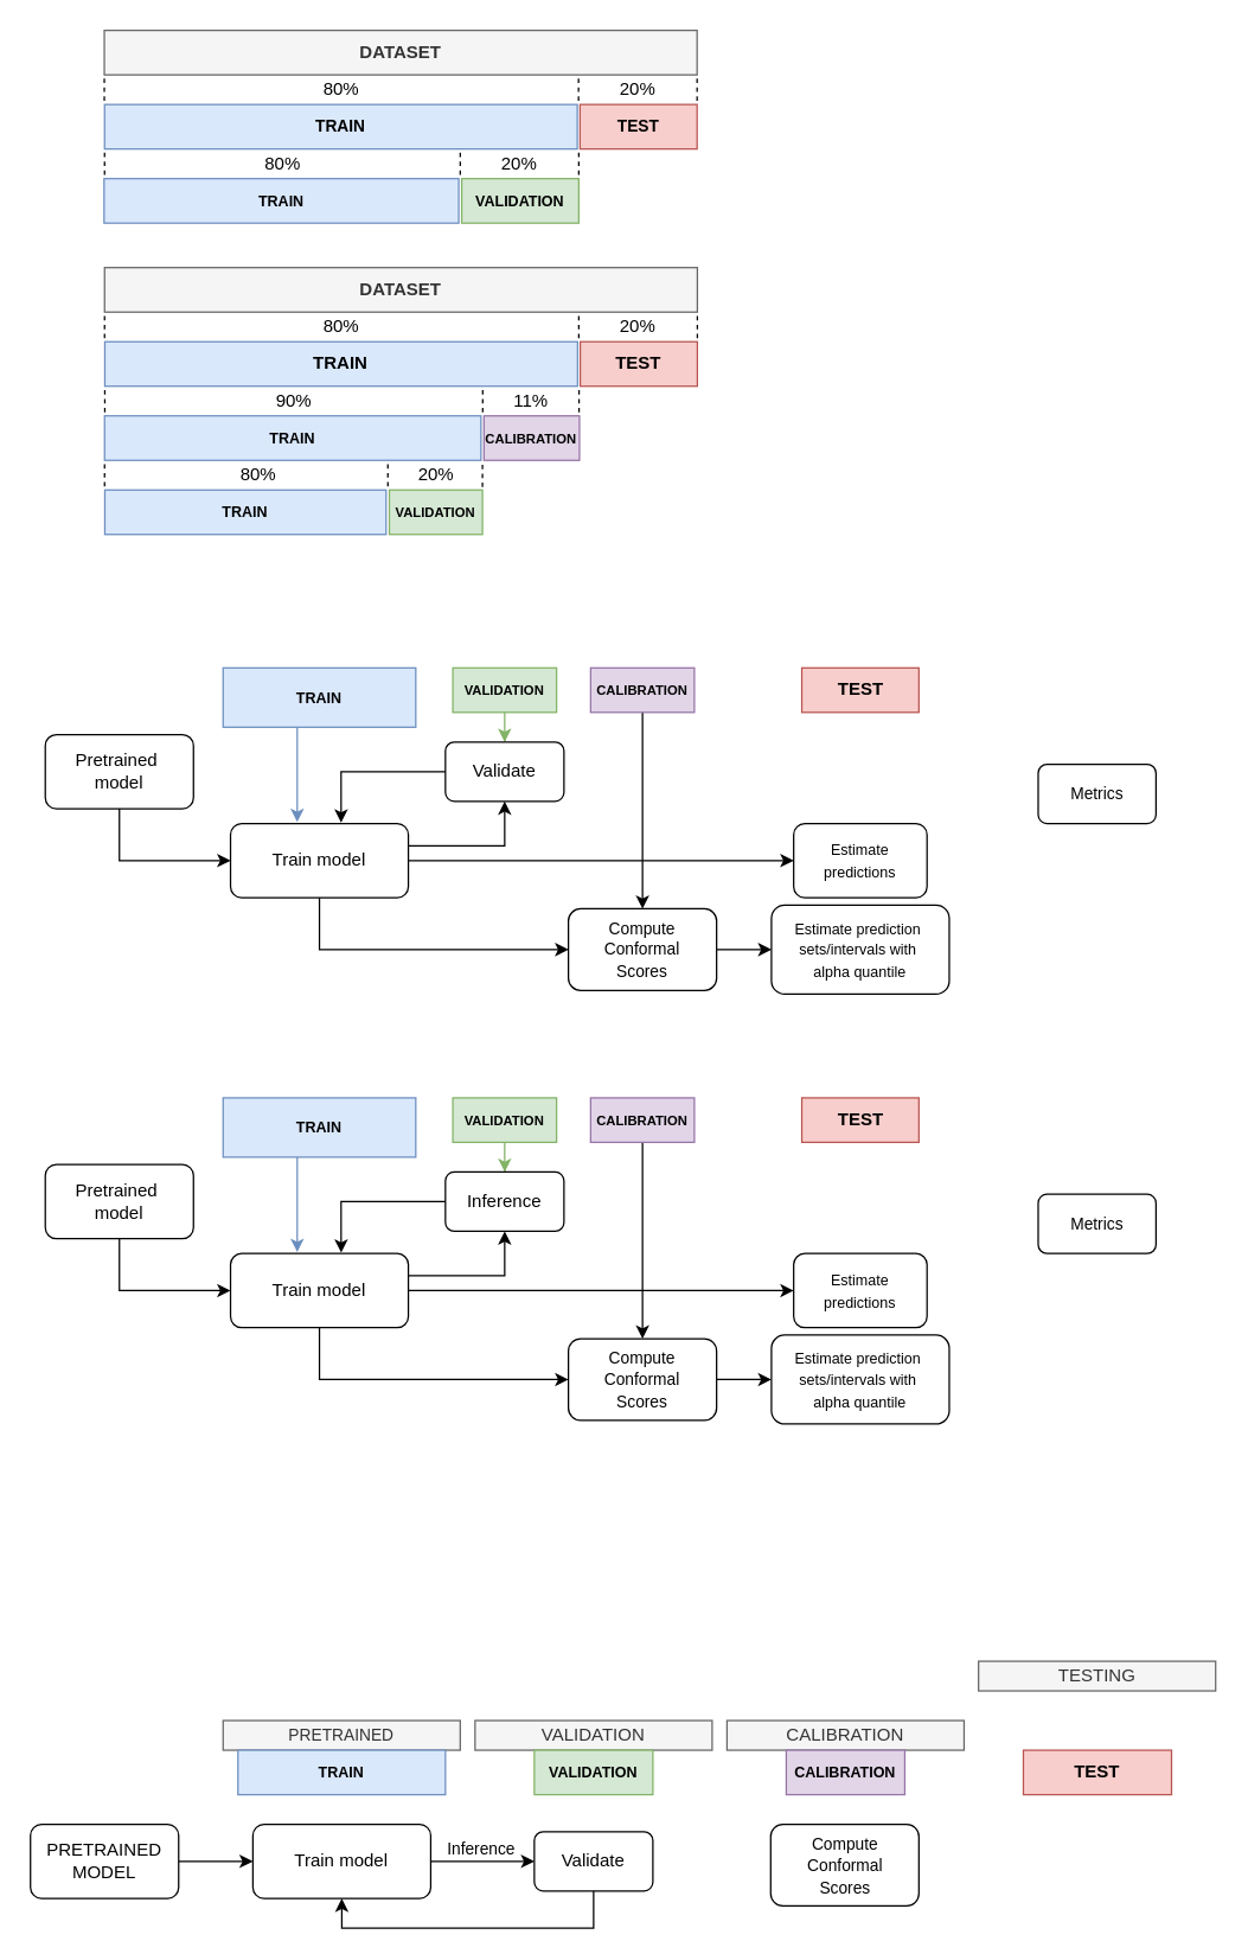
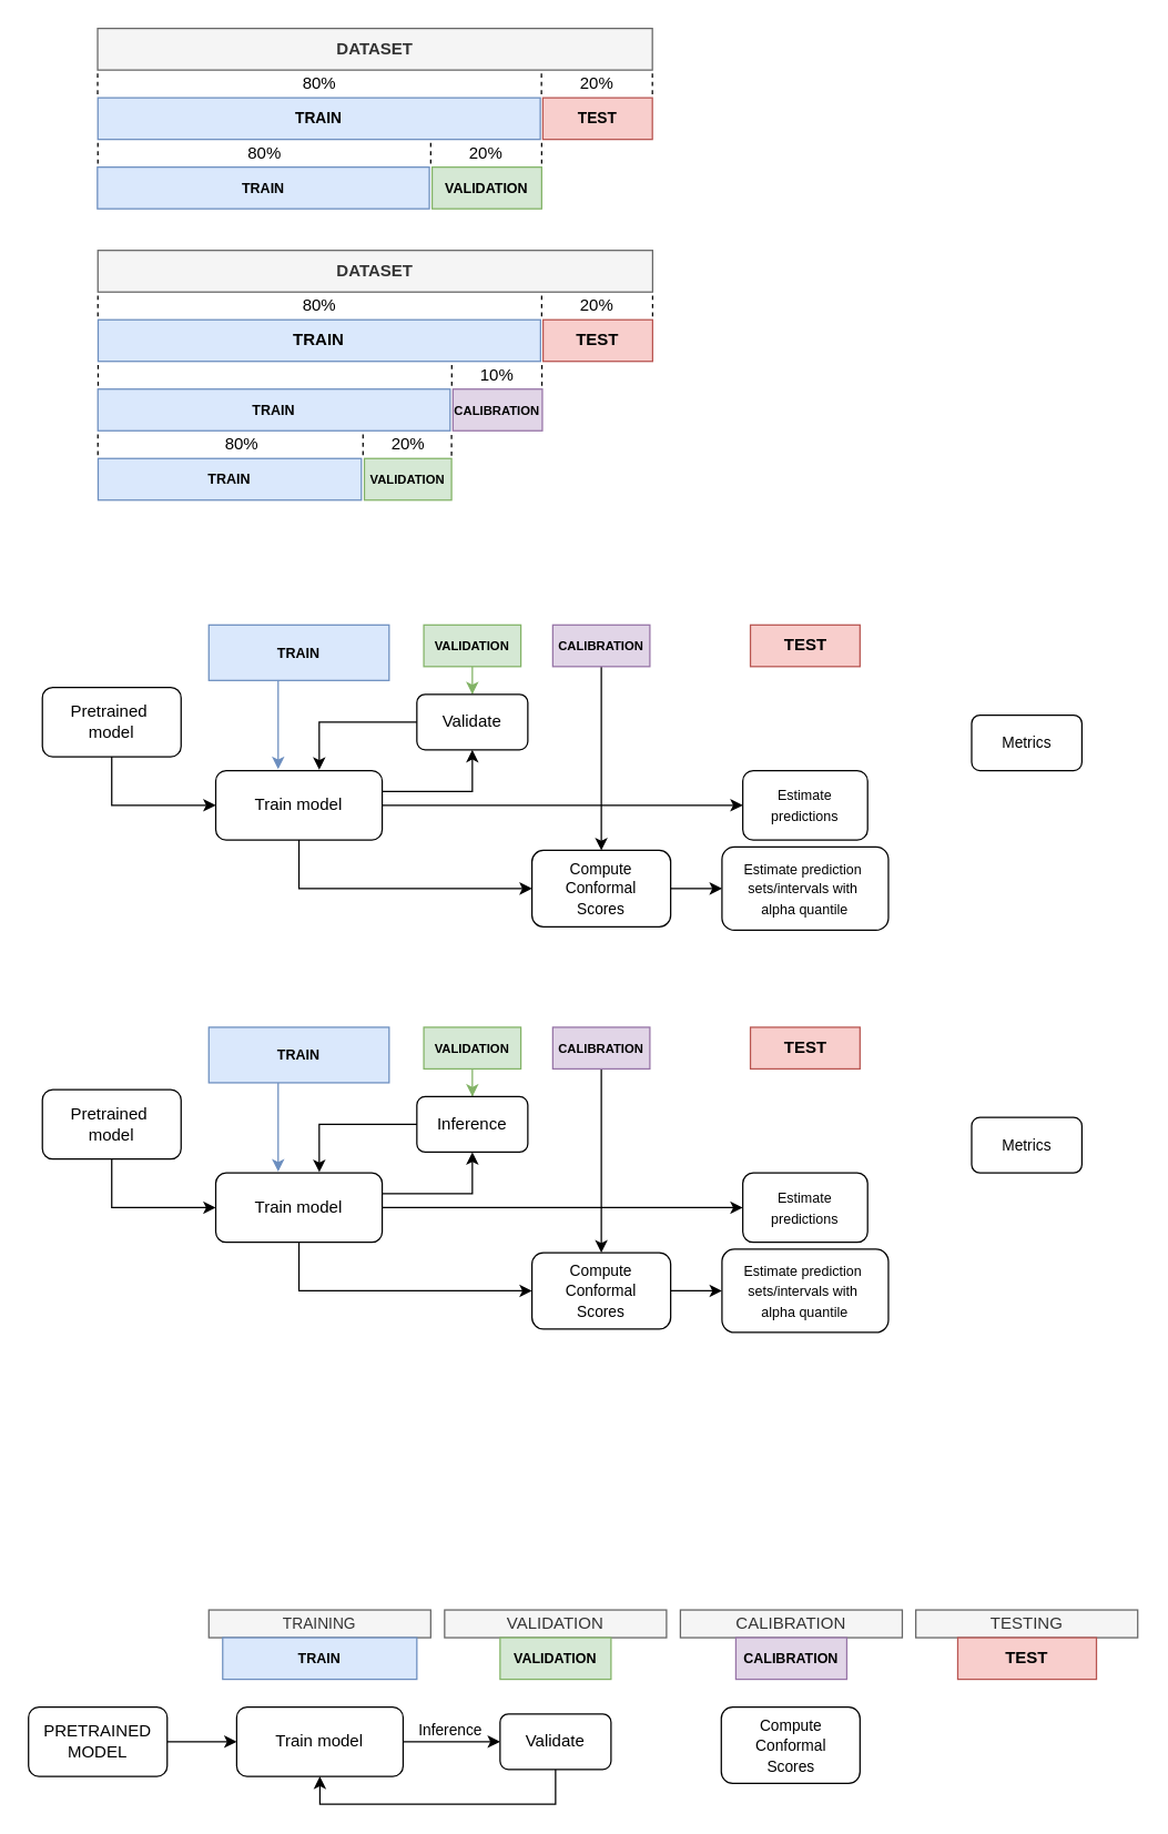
- <mxCell id="17" value="90%" style="text;html=1;align=center;verticalAlign=middle;whiteSpace=wrap;rounded=0;" parent="1" vertex="1"><mxGeometry x="83.17" y="260" width="229.83" height="20" as="geometry" /></mxCell>
- <mxCell id="19" value="11%" style="text;html=1;align=center;verticalAlign=middle;whiteSpace=wrap;rounded=0;" parent="1" vertex="1"><mxGeometry x="333" y="260" width="50" height="20" as="geometry" /></mxCell>
+ <mxCell id="19" value="10%" style="text;html=1;align=center;verticalAlign=middle;whiteSpace=wrap;rounded=0;" parent="1" vertex="1"><mxGeometry x="333" y="260" width="50" height="20" as="geometry" /></mxCell>
- <mxCell id="82" value="TESTING" style="rounded=0;whiteSpace=wrap;html=1;fillColor=#f5f5f5;strokeColor=#666666;fontColor=#333333;" vertex="1" parent="1"><mxGeometry x="659.75" y="1120" width="160" height="20" as="geometry" /></mxCell>
+ <mxCell id="82" value="TESTING" style="rounded=0;whiteSpace=wrap;html=1;fillColor=#f5f5f5;strokeColor=#666666;fontColor=#333333;" vertex="1" parent="1"><mxGeometry x="659.75" y="1160" width="160" height="20" as="geometry" /></mxCell>
- <mxCell id="79" value="&lt;font style=&quot;font-size: 11px;&quot;&gt;PRETRAINED&lt;/font&gt;" style="rounded=0;whiteSpace=wrap;html=1;fillColor=#f5f5f5;strokeColor=#666666;fontColor=#333333;" vertex="1" parent="1"><mxGeometry x="150" y="1160" width="160" height="20" as="geometry" /></mxCell>
+ <mxCell id="79" value="&lt;font style=&quot;font-size: 11px;&quot;&gt;TRAINING&lt;/font&gt;" style="rounded=0;whiteSpace=wrap;html=1;fillColor=#f5f5f5;strokeColor=#666666;fontColor=#333333;" vertex="1" parent="1"><mxGeometry x="150" y="1160" width="160" height="20" as="geometry" /></mxCell>
